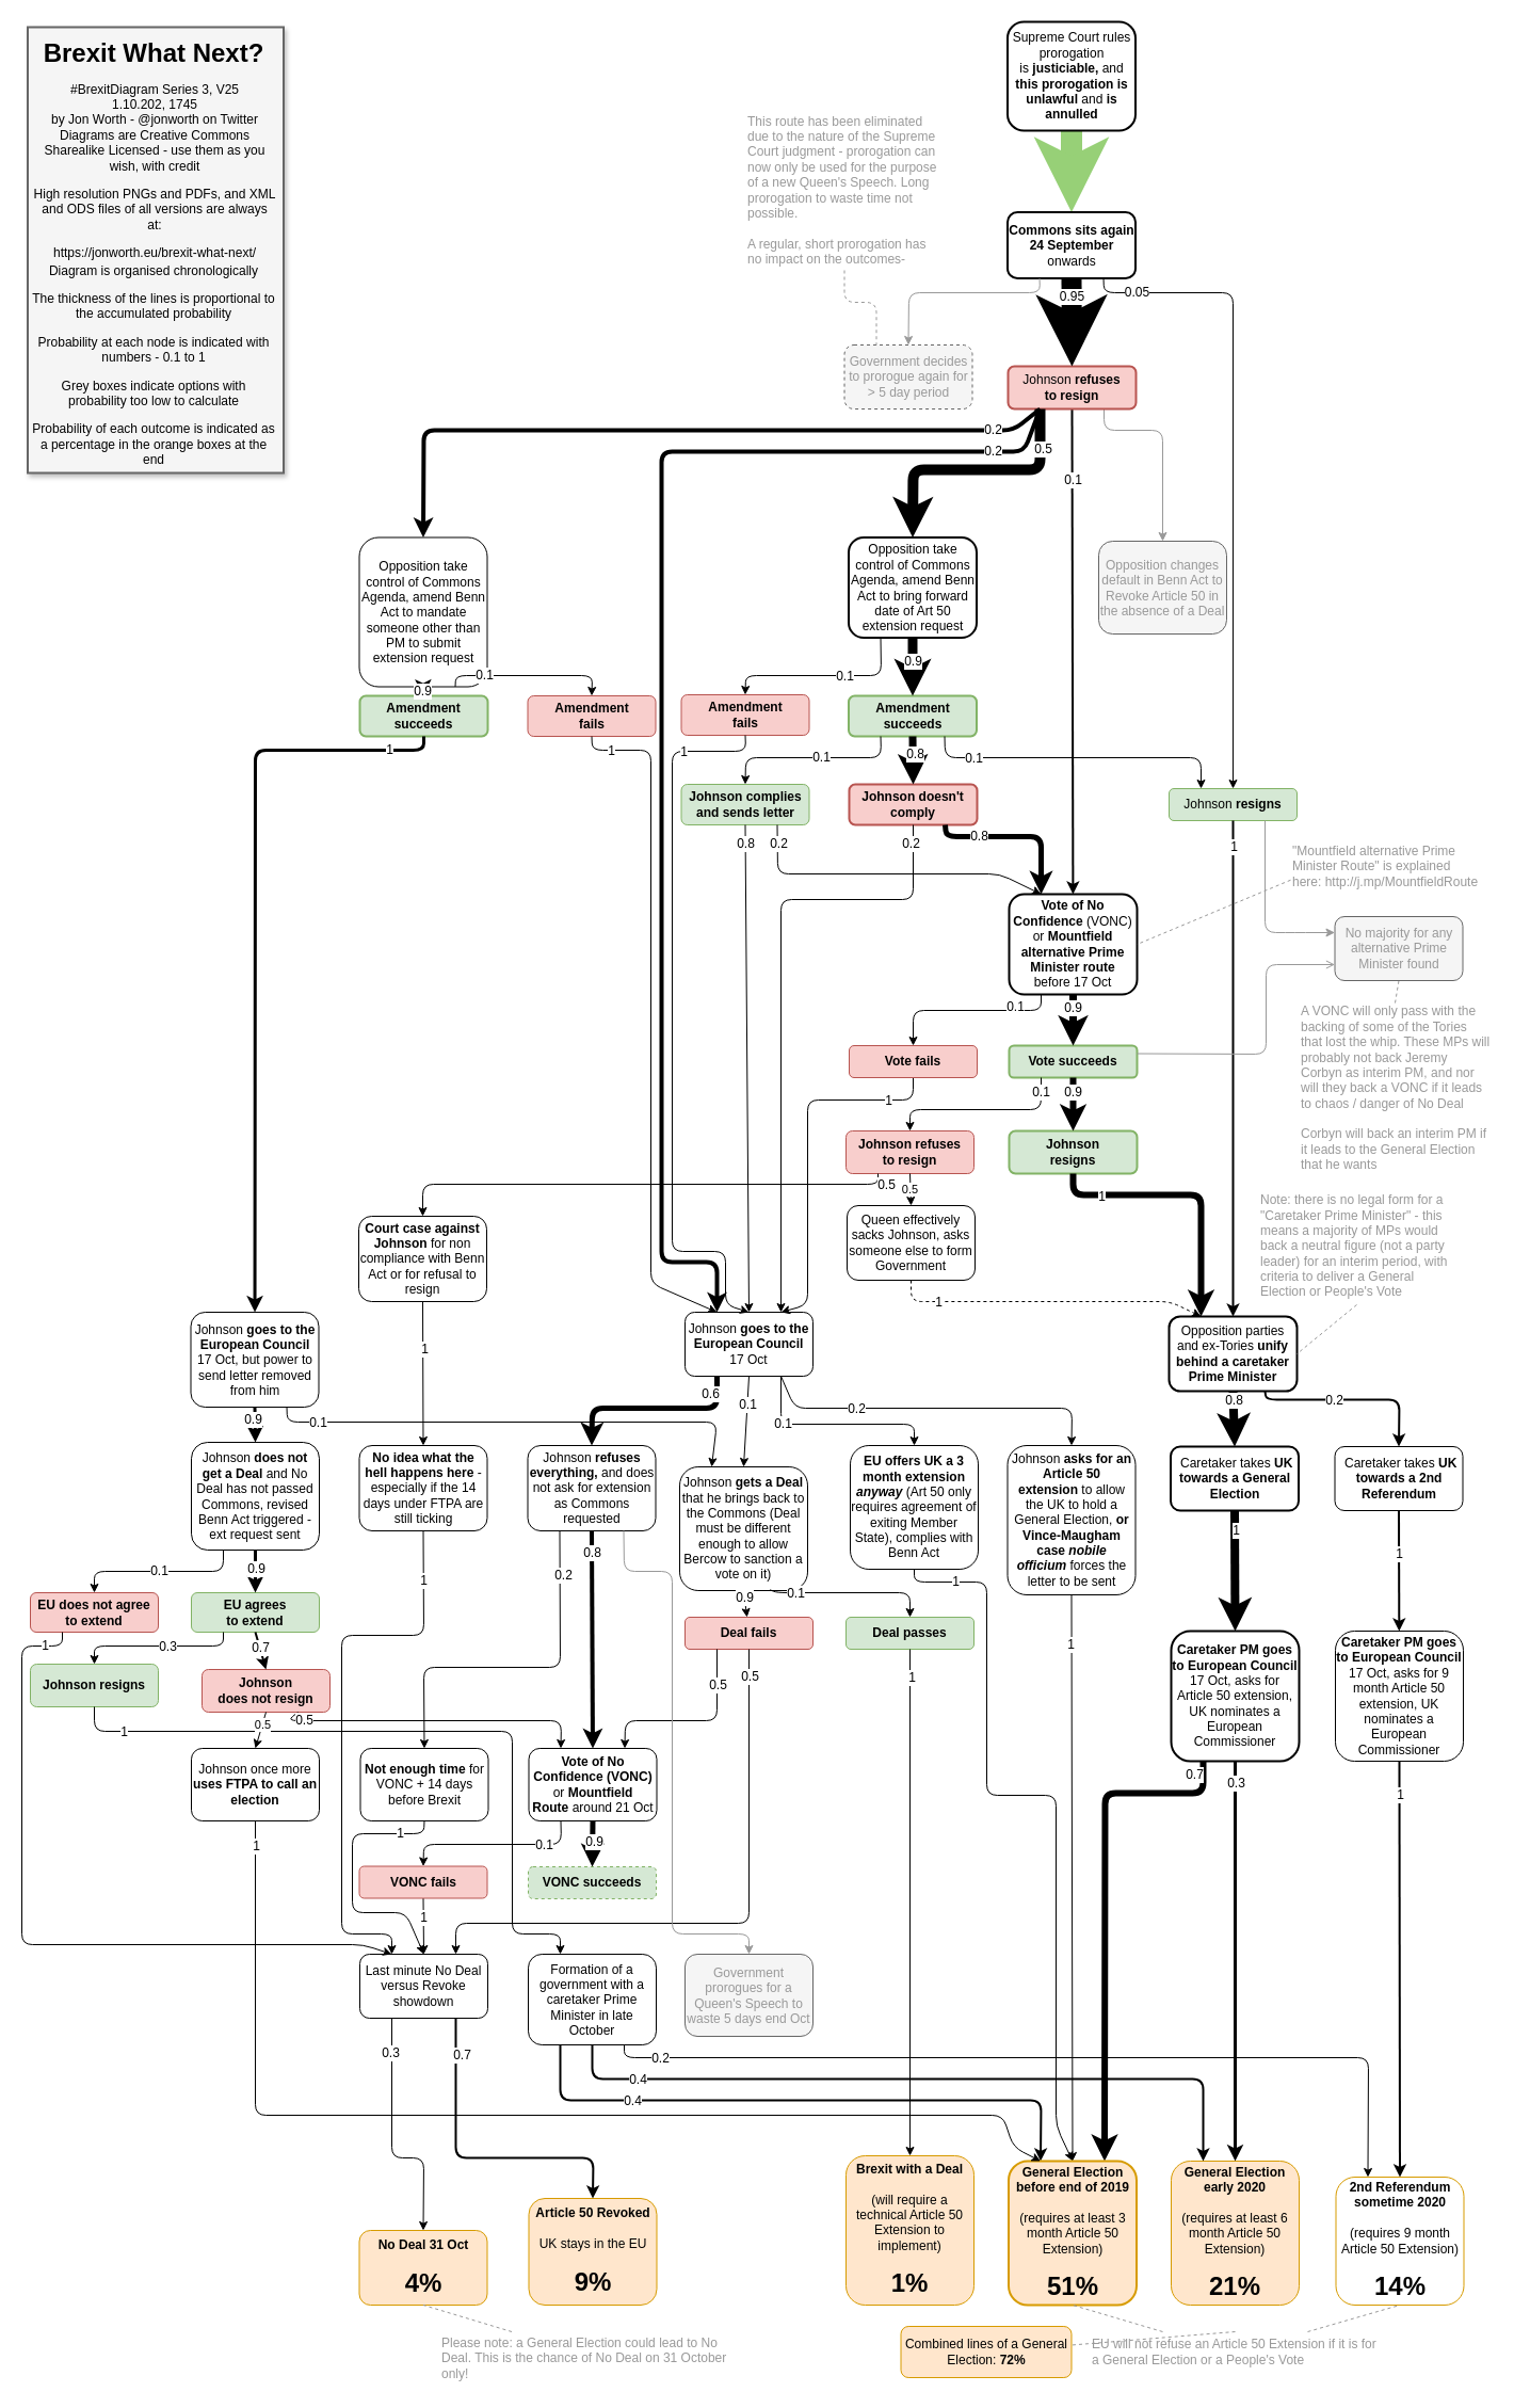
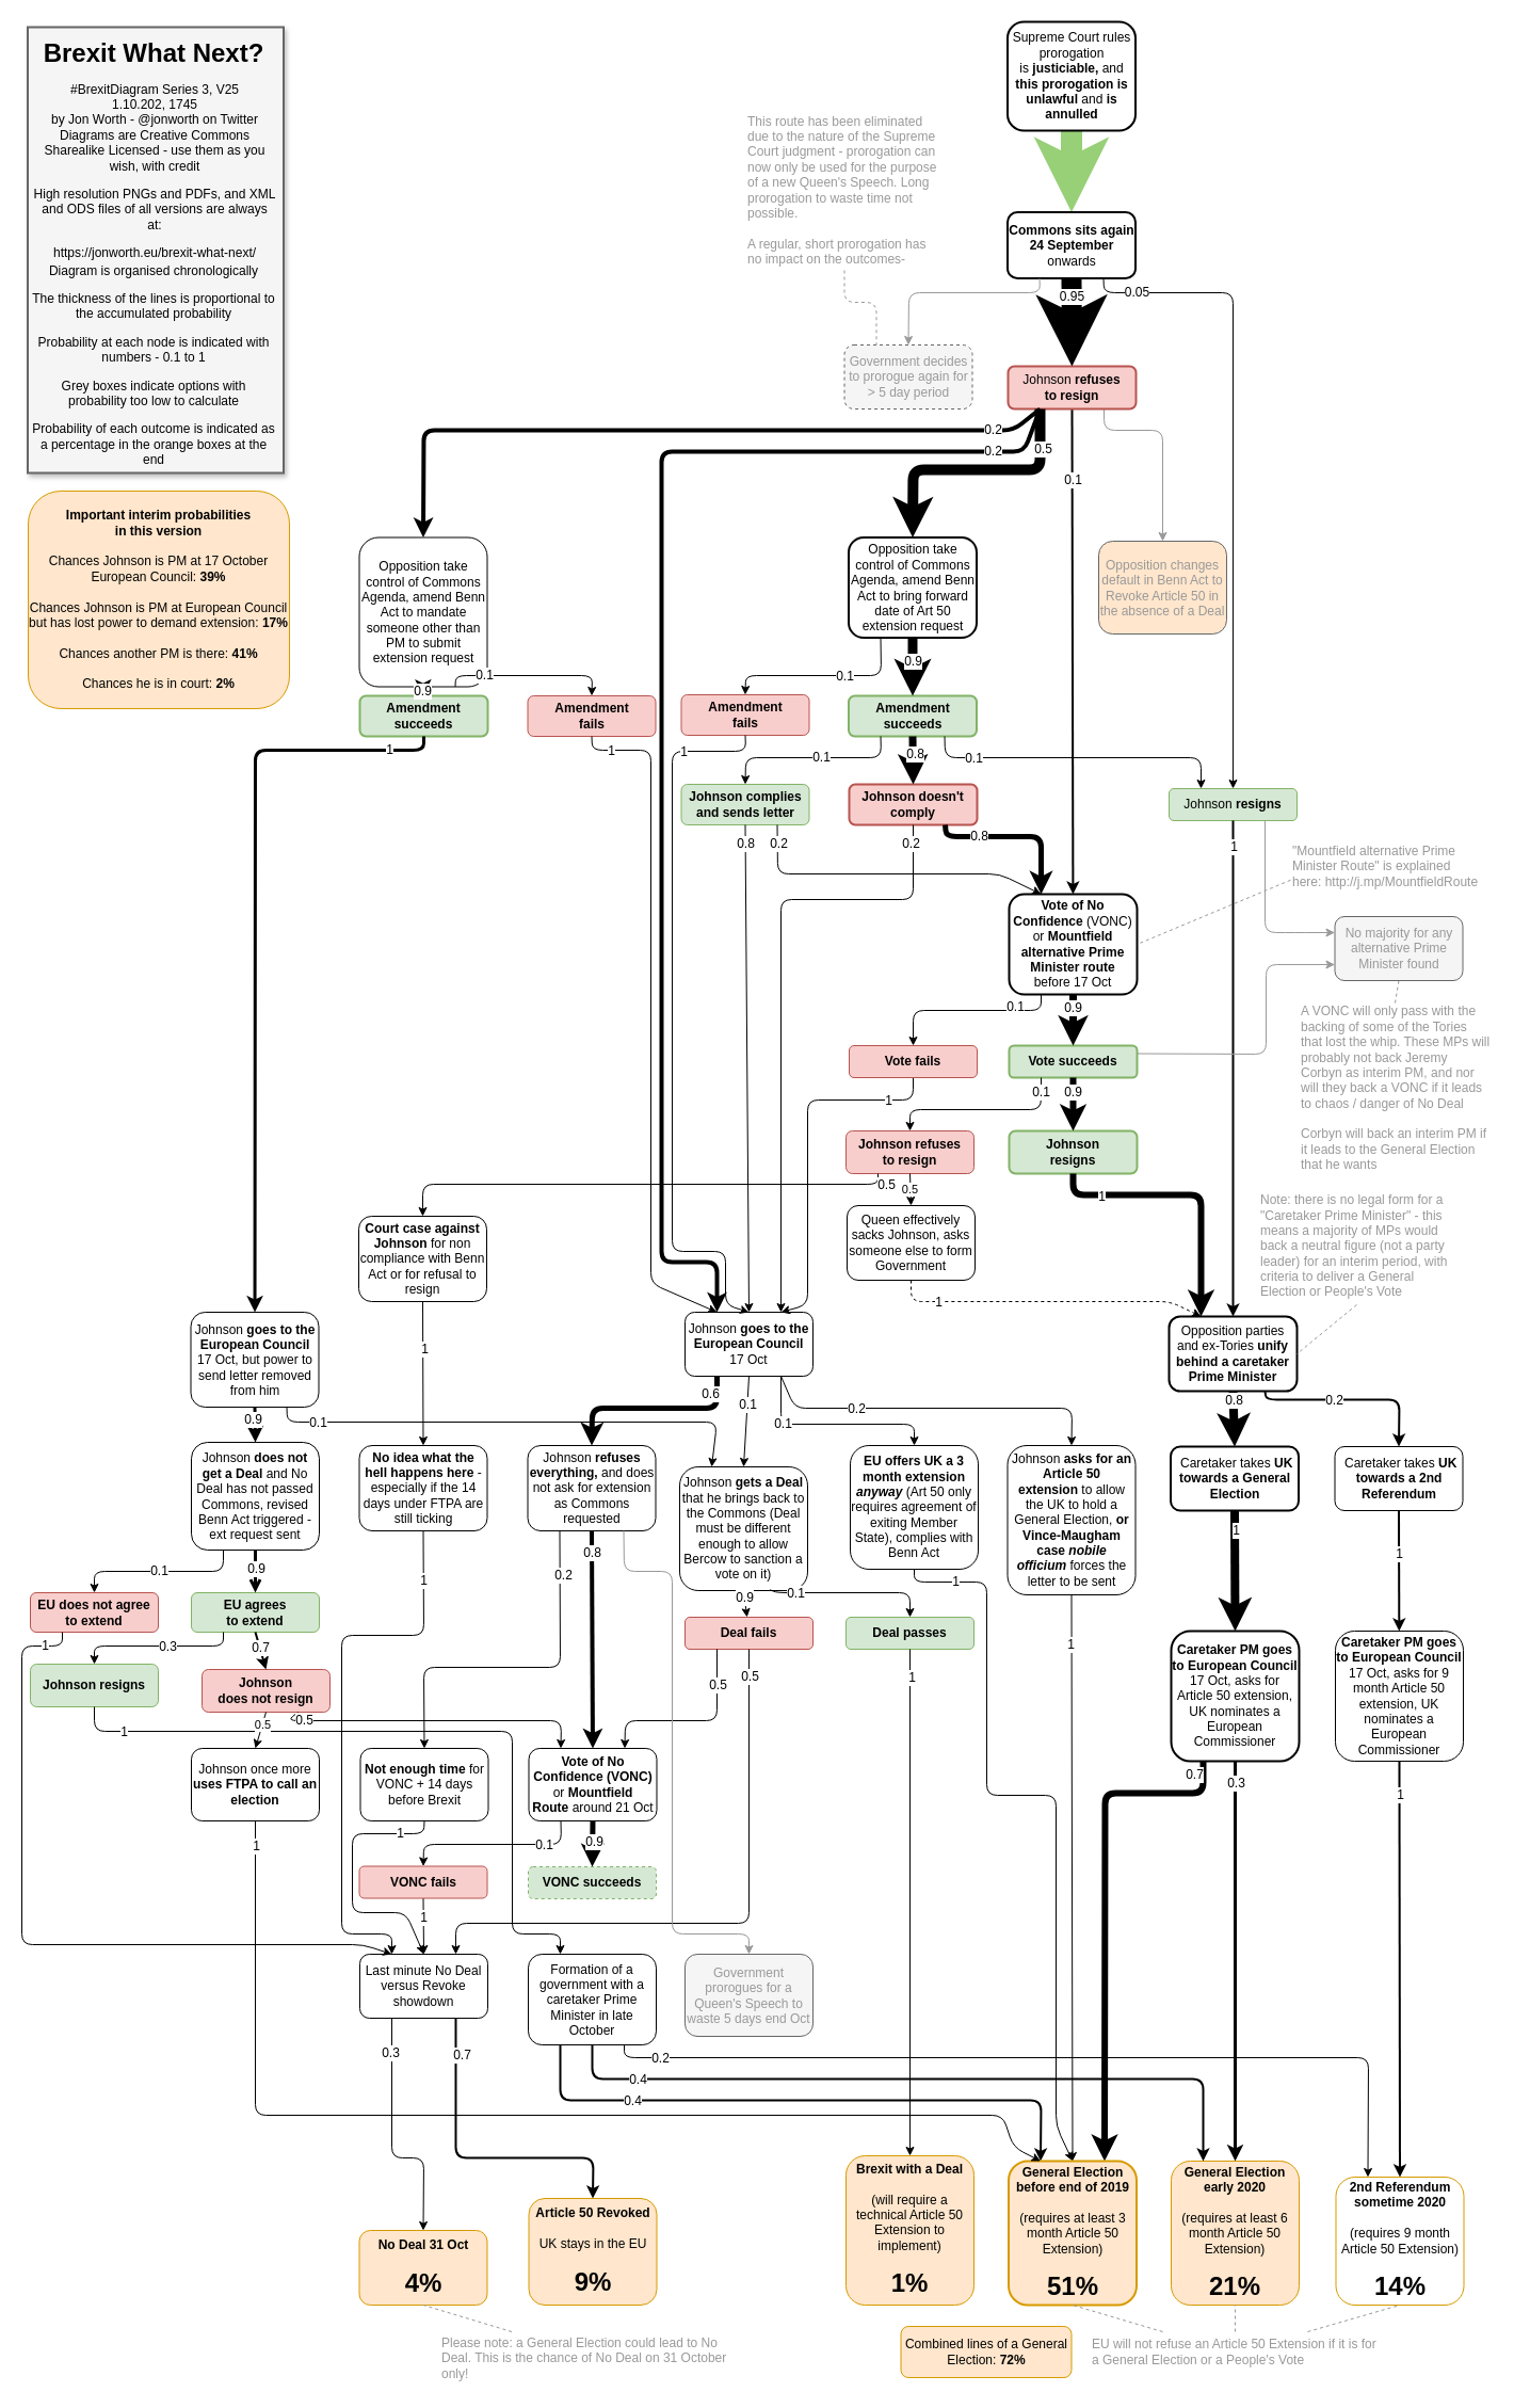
- <mxCell id="170" value="Opposition changes default in Benn Act to Revoke Article 50 in the absence of a Deal" style="rounded=1;whiteSpace=wrap;html=1;fillColor=#f5f5f5;strokeColor=#666666;fontColor=#999999;" parent="1" vertex="1"><mxGeometry x="1030" y="507" width="120" height="87" as="geometry" /></mxCell>
+ <mxCell id="170" value="Opposition changes default in Benn Act to Revoke Article 50 in the absence of a Deal" style="rounded=1;whiteSpace=wrap;html=1;fillColor=#ffe6cc;strokeColor=#666666;fontColor=#999999;" parent="1" vertex="1"><mxGeometry x="1030" y="507" width="120" height="87" as="geometry" /></mxCell>
+ <mxCell id="102" value="&lt;b&gt;Important interim probabilities&lt;br&gt;in this version&lt;br&gt;&lt;/b&gt;&lt;br&gt;Chances Johnson is PM at 17 October European Council:&amp;nbsp;&lt;b&gt;39%&lt;br&gt;&lt;/b&gt;&lt;br&gt;Chances Johnson is PM at European Council but has lost power to demand extension: &lt;b&gt;17%&lt;/b&gt;&lt;br&gt;&lt;br&gt;Chances another PM is there:&amp;nbsp;&lt;b&gt;41%&lt;br&gt;&lt;/b&gt;&lt;br&gt;Chances he is in court: &lt;b&gt;2%&lt;br&gt;&lt;/b&gt;" style="rounded=1;whiteSpace=wrap;html=1;fillColor=#ffe6cc;strokeColor=#d79b00;fontSize=12;" parent="1" vertex="1"><mxGeometry x="26" y="460" width="245" height="204" as="geometry" /></mxCell>
- <mxCell id="106" value="" style="endArrow=open;html=1;strokeColor=#999999;strokeWidth=1;fontColor=#999999;exitX=1;exitY=0.25;exitDx=0;exitDy=0;fontSize=12;entryX=0;entryY=0.75;entryDx=0;entryDy=0;" parent="1" source="21" target="105" edge="1"><mxGeometry width="50" height="50" relative="1" as="geometry"><mxPoint x="1076" y="986.5" as="sourcePoint" /><mxPoint x="1261" y="987" as="targetPoint" /><Array as="points"><mxPoint x="1187" y="988" /><mxPoint x="1187" y="904" /></Array></mxGeometry></mxCell>
+ <mxCell id="106" value="" style="endArrow=classic;html=1;strokeColor=#999999;strokeWidth=1;fontColor=#999999;exitX=1;exitY=0.25;exitDx=0;exitDy=0;fontSize=12;entryX=0;entryY=0.75;entryDx=0;entryDy=0;" parent="1" source="21" target="105" edge="1"><mxGeometry width="50" height="50" relative="1" as="geometry"><mxPoint x="1076" y="986.5" as="sourcePoint" /><mxPoint x="1261" y="987" as="targetPoint" /><Array as="points"><mxPoint x="1187" y="988" /><mxPoint x="1187" y="904" /></Array></mxGeometry></mxCell>
- <mxCell id="207" value="" style="endArrow=classic;html=1;strokeColor=#000000;strokeWidth=3;exitX=0.5;exitY=1;exitDx=0;exitDy=0;entryX=0.5;entryY=0;entryDx=0;entryDy=0;" edge="1" parent="1" source="200" target="204"><mxGeometry width="50" height="50" relative="1" as="geometry"><mxPoint x="180" y="1663" as="sourcePoint" /><mxPoint x="230" y="1613" as="targetPoint" /></mxGeometry></mxCell>
+ <mxCell id="207" value="" style="endArrow=open;html=1;strokeColor=#000000;strokeWidth=3;exitX=0.5;exitY=1;exitDx=0;exitDy=0;entryX=0.5;entryY=0;entryDx=0;entryDy=0;" edge="1" parent="1" source="200" target="204"><mxGeometry width="50" height="50" relative="1" as="geometry"><mxPoint x="180" y="1663" as="sourcePoint" /><mxPoint x="230" y="1613" as="targetPoint" /></mxGeometry></mxCell>
- <mxCell id="113" value="" style="endArrow=none;html=1;dashed=1;strokeColor=#999999;exitX=0.5;exitY=0;exitDx=0;exitDy=0;endFill=0;" parent="1" source="112" target="169" edge="1"><mxGeometry width="50" height="50" relative="1" as="geometry"><mxPoint x="1228" y="2216" as="sourcePoint" /><mxPoint x="1123" y="2251" as="targetPoint" /></mxGeometry></mxCell>
+ <mxCell id="113" value="" style="endArrow=none;html=1;dashed=1;strokeColor=#999999;exitX=0.5;exitY=0;exitDx=0;exitDy=0;entryX=0.5;entryY=1;entryDx=0;entryDy=0;endFill=0;" parent="1" source="112" target="40" edge="1"><mxGeometry width="50" height="50" relative="1" as="geometry"><mxPoint x="1228" y="2216" as="sourcePoint" /><mxPoint x="1123" y="2251" as="targetPoint" /></mxGeometry></mxCell>
